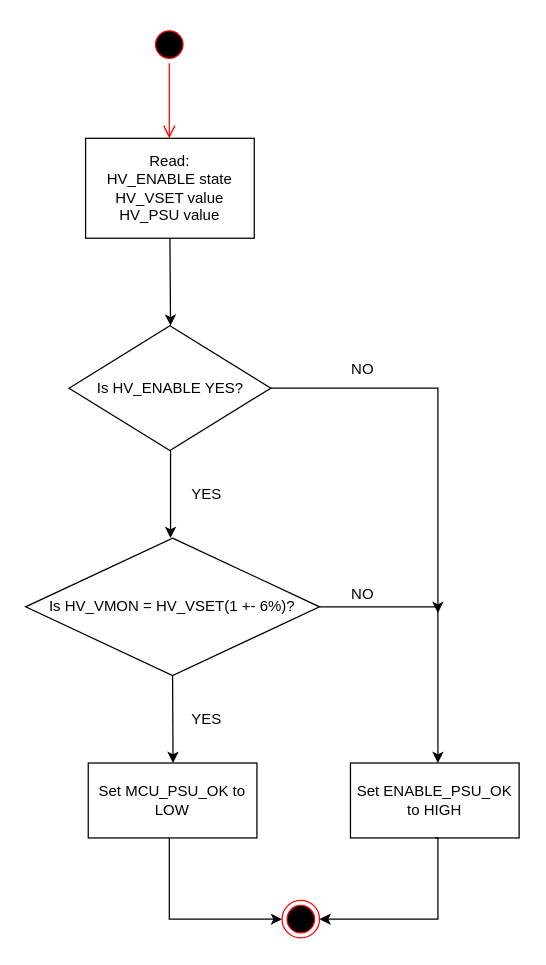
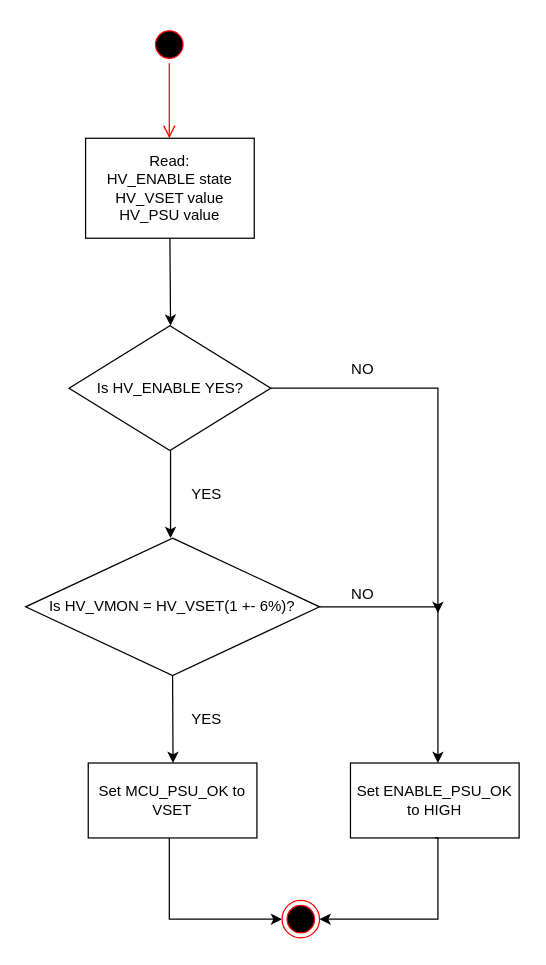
- <mxCell id="10" value="Set MCU_PSU_OK to LOW" style="rounded=0;whiteSpace=wrap;html=1;" vertex="1" parent="1"><mxGeometry x="70.13" y="610" width="135" height="60" as="geometry" /></mxCell>
+ <mxCell id="10" value="Set MCU_PSU_OK to VSET" style="rounded=0;whiteSpace=wrap;html=1;" vertex="1" parent="1"><mxGeometry x="70.13" y="610" width="135" height="60" as="geometry" /></mxCell>
